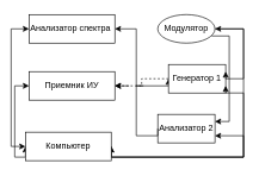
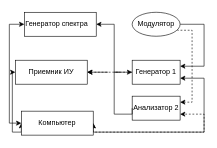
- <mxCell id="10" value="Анализатор спектра&amp;nbsp;" style="rounded=0;whiteSpace=wrap;html=1;align=left;" vertex="1" parent="1"><mxGeometry x="40" y="20" width="120" height="40" as="geometry" /></mxCell>
+ <mxCell id="10" value="Генератор спектра&amp;nbsp;" style="rounded=0;whiteSpace=wrap;html=1;align=left;" vertex="1" parent="1"><mxGeometry x="40" y="20" width="120" height="40" as="geometry" /></mxCell>
- <mxCell id="16" style="edgeStyle=orthogonalEdgeStyle;rounded=0;orthogonalLoop=1;jettySize=auto;html=1;exitX=1;exitY=0.75;exitDx=0;exitDy=0;entryX=1;entryY=0.25;entryDx=0;entryDy=0;" edge="1" parent="1" source="17" target="8"><mxGeometry relative="1" as="geometry"><Array as="points"><mxPoint x="320" y="50" /><mxPoint x="320" y="170" /></Array></mxGeometry></mxCell>
+ <mxCell id="16" style="edgeStyle=orthogonalEdgeStyle;rounded=0;orthogonalLoop=1;jettySize=auto;html=1;exitX=1;exitY=0.75;exitDx=0;exitDy=0;entryX=1;entryY=0.25;entryDx=0;entryDy=0;dashed=1;" edge="1" parent="1" source="17" target="8"><mxGeometry relative="1" as="geometry"><Array as="points"><mxPoint x="320" y="50" /><mxPoint x="320" y="170" /></Array></mxGeometry></mxCell>
- <mxCell id="6" value="Генератор 1" style="rounded=0;whiteSpace=wrap;html=1;" vertex="1" parent="1"><mxGeometry x="235" y="90" width="80" height="40" as="geometry" /></mxCell>
+ <mxCell id="6" value="Генератор 1" style="rounded=0;whiteSpace=wrap;html=1;" vertex="1" parent="1"><mxGeometry x="220" y="100" width="80" height="40" as="geometry" /></mxCell>
- <mxCell id="3" value="Приемник ИУ" style="rounded=0;whiteSpace=wrap;html=1;" vertex="1" parent="1"><mxGeometry x="40" y="100" width="120" height="40" as="geometry" /></mxCell>
+ <mxCell id="3" value="Приемник ИУ" style="rounded=0;whiteSpace=wrap;html=1;" vertex="1" parent="1"><mxGeometry x="25" y="100" width="120" height="40" as="geometry" /></mxCell>
- <mxCell id="13" style="edgeStyle=orthogonalEdgeStyle;rounded=0;orthogonalLoop=1;jettySize=auto;html=1;exitX=1;exitY=0.5;exitDx=0;exitDy=0;entryX=1;entryY=0.5;entryDx=0;entryDy=0;" edge="1" parent="1" source="14" target="17"><mxGeometry relative="1" as="geometry"><Array as="points"><mxPoint x="340" y="220" /><mxPoint x="340" y="40" /></Array></mxGeometry></mxCell>
- <mxCell id="11" style="edgeStyle=orthogonalEdgeStyle;rounded=0;orthogonalLoop=1;jettySize=auto;html=1;exitX=1;exitY=0.5;exitDx=0;exitDy=0;entryX=1;entryY=0.75;entryDx=0;entryDy=0;startArrow=classic;startFill=1;" edge="1" parent="1" source="14" target="8"><mxGeometry relative="1" as="geometry"><Array as="points"><mxPoint x="340" y="220" /><mxPoint x="340" y="190" /></Array></mxGeometry></mxCell>
+ <mxCell id="11" style="edgeStyle=orthogonalEdgeStyle;rounded=0;orthogonalLoop=1;jettySize=auto;html=1;exitX=1;exitY=0.5;exitDx=0;exitDy=0;entryX=1;entryY=0.75;entryDx=0;entryDy=0;startArrow=classic;startFill=1;dashed=1;" edge="1" parent="1" source="14" target="8"><mxGeometry relative="1" as="geometry"><Array as="points"><mxPoint x="340" y="220" /><mxPoint x="340" y="190" /></Array></mxGeometry></mxCell>
